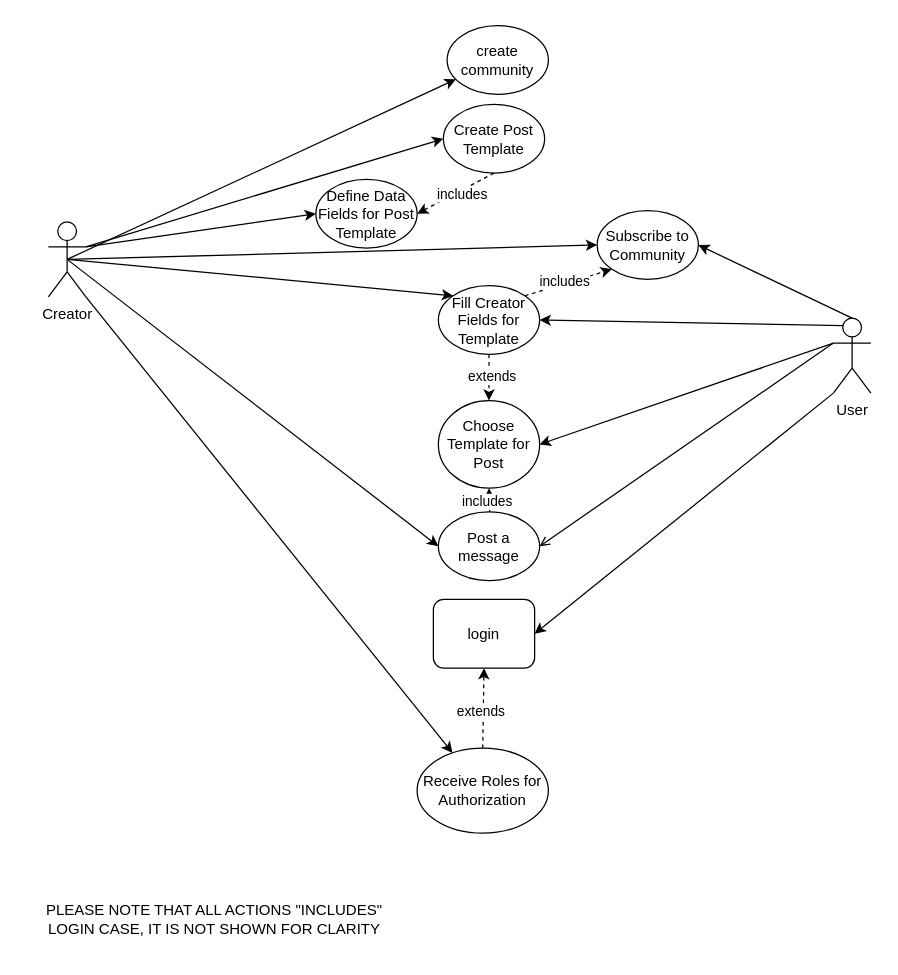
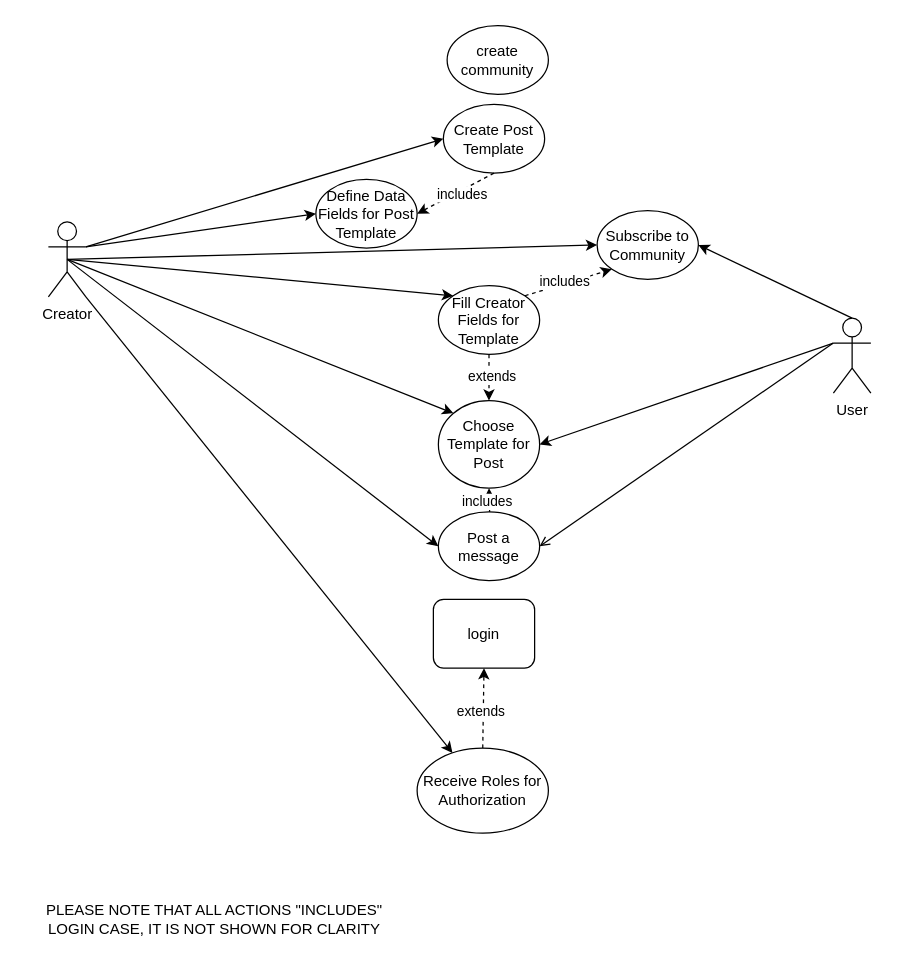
- <mxCell id="24" value="" style="endArrow=classic;html=1;rounded=0;exitX=0.5;exitY=0.5;exitDx=0;exitDy=0;exitPerimeter=0;" parent="1" source="2" target="4" edge="1"><mxGeometry width="50" height="50" relative="1" as="geometry"><mxPoint x="63" y="217" as="sourcePoint" /><mxPoint x="372" y="246" as="targetPoint" /></mxGeometry></mxCell>
+ <mxCell id="24" value="" style="endArrow=classic;html=1;rounded=0;exitX=0.5;exitY=0.5;exitDx=0;exitDy=0;exitPerimeter=0;entryX=0;entryY=0;entryDx=0;entryDy=0;" parent="1" source="2" target="17" edge="1"><mxGeometry width="50" height="50" relative="1" as="geometry"><mxPoint x="63" y="217" as="sourcePoint" /><mxPoint x="372" y="246" as="targetPoint" /></mxGeometry></mxCell>
- <mxCell id="26" value="" style="endArrow=classic;html=1;rounded=0;exitX=0.25;exitY=0.1;exitDx=0;exitDy=0;exitPerimeter=0;entryX=1;entryY=0.5;entryDx=0;entryDy=0;" parent="1" source="6" target="18" edge="1"><mxGeometry width="50" height="50" relative="1" as="geometry"><mxPoint x="676" y="284" as="sourcePoint" /><mxPoint x="441" y="358" as="targetPoint" /></mxGeometry></mxCell>
- <mxCell id="7" value="" style="endArrow=classic;html=1;rounded=0;entryX=1;entryY=0.5;entryDx=0;entryDy=0;exitX=0;exitY=1;exitDx=0;exitDy=0;exitPerimeter=0;" parent="1" source="6" target="3" edge="1"><mxGeometry width="50" height="50" relative="1" as="geometry"><mxPoint x="676" y="284" as="sourcePoint" /><mxPoint x="524.223" y="363.112" as="targetPoint" /></mxGeometry></mxCell>
